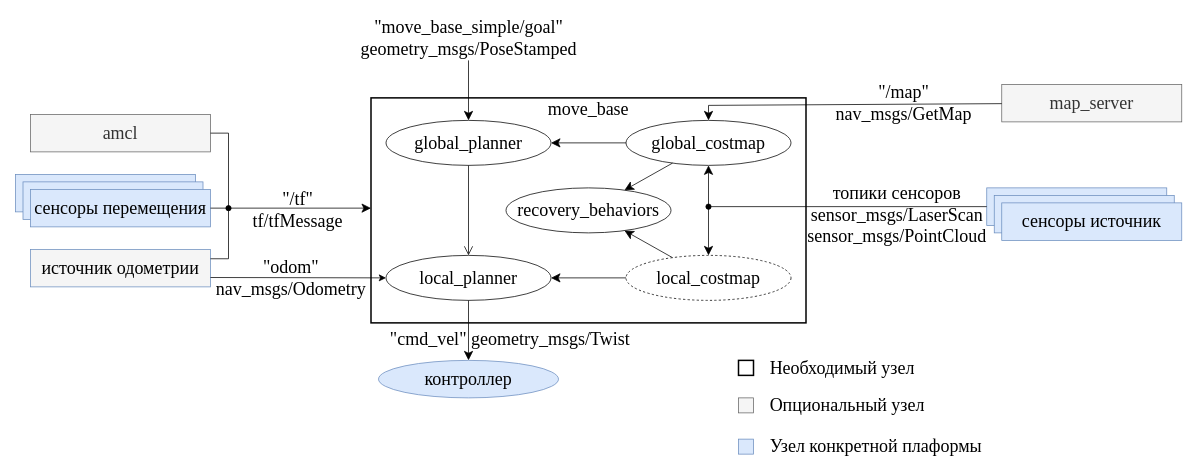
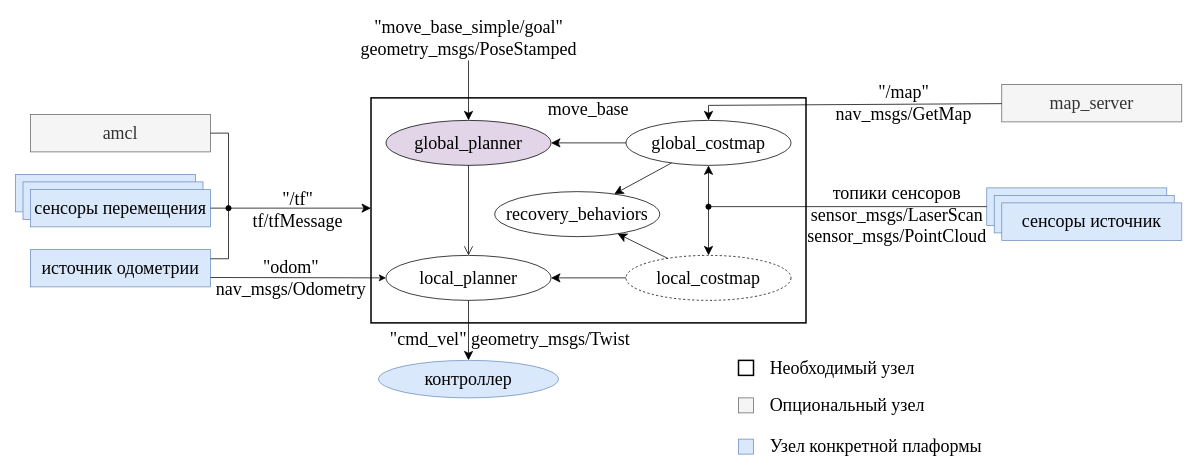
- <mxCell id="5" value="&lt;font face=&quot;Times New Roman&quot; style=&quot;font-size: 24px&quot;&gt;global_planner&lt;/font&gt;" style="ellipse;whiteSpace=wrap;html=1;" vertex="1" parent="1"><mxGeometry x="514" y="160" width="220" height="60" as="geometry" /></mxCell>
+ <mxCell id="5" value="&lt;font face=&quot;Times New Roman&quot; style=&quot;font-size: 24px&quot;&gt;global_planner&lt;/font&gt;" style="ellipse;whiteSpace=wrap;html=1;fillColor=#e1d5e7;" vertex="1" parent="1"><mxGeometry x="514" y="160" width="220" height="60" as="geometry" /></mxCell>
- <mxCell id="3" value="&lt;font face=&quot;Times New Roman&quot; style=&quot;font-size: 24px&quot;&gt;recovery_behaviors&lt;/font&gt;" style="ellipse;whiteSpace=wrap;html=1;" vertex="1" parent="1"><mxGeometry x="674" y="250" width="220" height="60" as="geometry" /></mxCell>
+ <mxCell id="3" value="&lt;font face=&quot;Times New Roman&quot; style=&quot;font-size: 24px&quot;&gt;recovery_behaviors&lt;/font&gt;" style="ellipse;whiteSpace=wrap;html=1;" vertex="1" parent="1"><mxGeometry x="659" y="255" width="220" height="60" as="geometry" /></mxCell>
- <mxCell id="18" value="источник одометрии" style="rounded=0;whiteSpace=wrap;html=1;fontFamily=Times New Roman;fontSize=24;fillColor=#f5f5f5;strokeColor=#6c8ebf;" vertex="1" parent="1"><mxGeometry x="40" y="332" width="240" height="50" as="geometry" /></mxCell>
+ <mxCell id="18" value="источник одометрии" style="rounded=0;whiteSpace=wrap;html=1;fontFamily=Times New Roman;fontSize=24;fillColor=#dae8fc;strokeColor=#6c8ebf;" vertex="1" parent="1"><mxGeometry x="40" y="332" width="240" height="50" as="geometry" /></mxCell>
